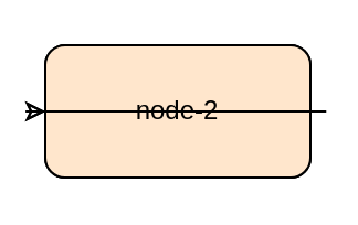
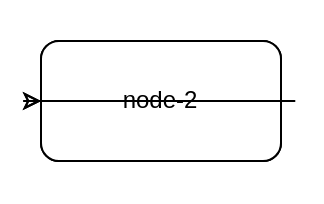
- <mxCell id="3" value="node-2" parent="1" style="rounded=1;whiteSpace=wrap;html=1;fillColor=#ffe6cc;" vertex="1"><mxGeometry as="geometry" height="60" width="120" x="20" y="20" /></mxCell>
+ <mxCell id="3" value="node-2" parent="1" style="rounded=1;whiteSpace=wrap;html=1;" vertex="1"><mxGeometry as="geometry" height="60" width="120" x="20" y="20" /></mxCell>
